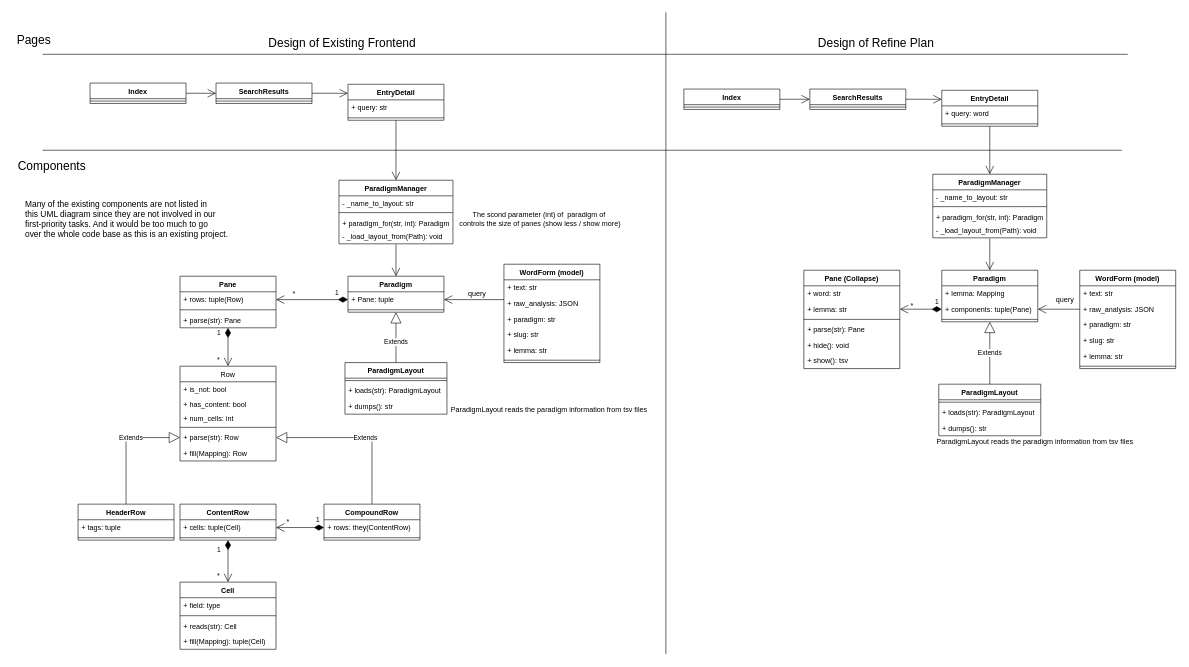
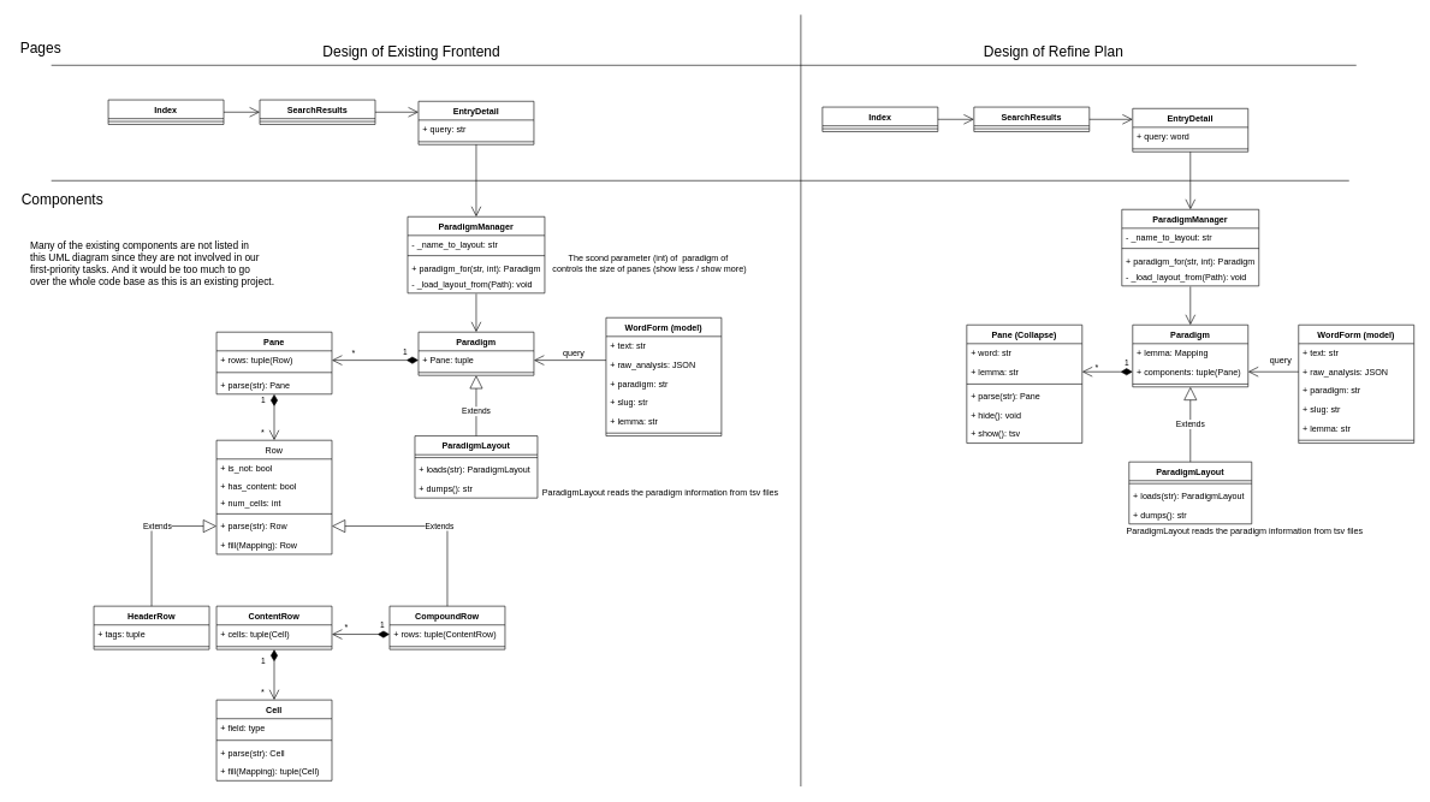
- <mxCell id="23" value="+ rows: they(ContentRow)" style="text;strokeColor=none;fillColor=none;align=left;verticalAlign=top;spacingLeft=4;spacingRight=4;overflow=hidden;rotatable=0;points=[[0,0.5],[1,0.5]];portConstraint=eastwest;" parent="22" vertex="1"><mxGeometry y="26" width="160" height="26" as="geometry" /></mxCell>
+ <mxCell id="23" value="+ rows: tuple(ContentRow)" style="text;strokeColor=none;fillColor=none;align=left;verticalAlign=top;spacingLeft=4;spacingRight=4;overflow=hidden;rotatable=0;points=[[0,0.5],[1,0.5]];portConstraint=eastwest;" parent="22" vertex="1"><mxGeometry y="26" width="160" height="26" as="geometry" /></mxCell>
- <mxCell id="28" value="+ reads(str): Cell" style="text;strokeColor=none;fillColor=none;align=left;verticalAlign=top;spacingLeft=4;spacingRight=4;overflow=hidden;rotatable=0;points=[[0,0.5],[1,0.5]];portConstraint=eastwest;" parent="25" vertex="1"><mxGeometry y="60" width="160" height="26" as="geometry" /></mxCell>
+ <mxCell id="28" value="+ parse(str): Cell" style="text;strokeColor=none;fillColor=none;align=left;verticalAlign=top;spacingLeft=4;spacingRight=4;overflow=hidden;rotatable=0;points=[[0,0.5],[1,0.5]];portConstraint=eastwest;" parent="25" vertex="1"><mxGeometry y="60" width="160" height="26" as="geometry" /></mxCell>
